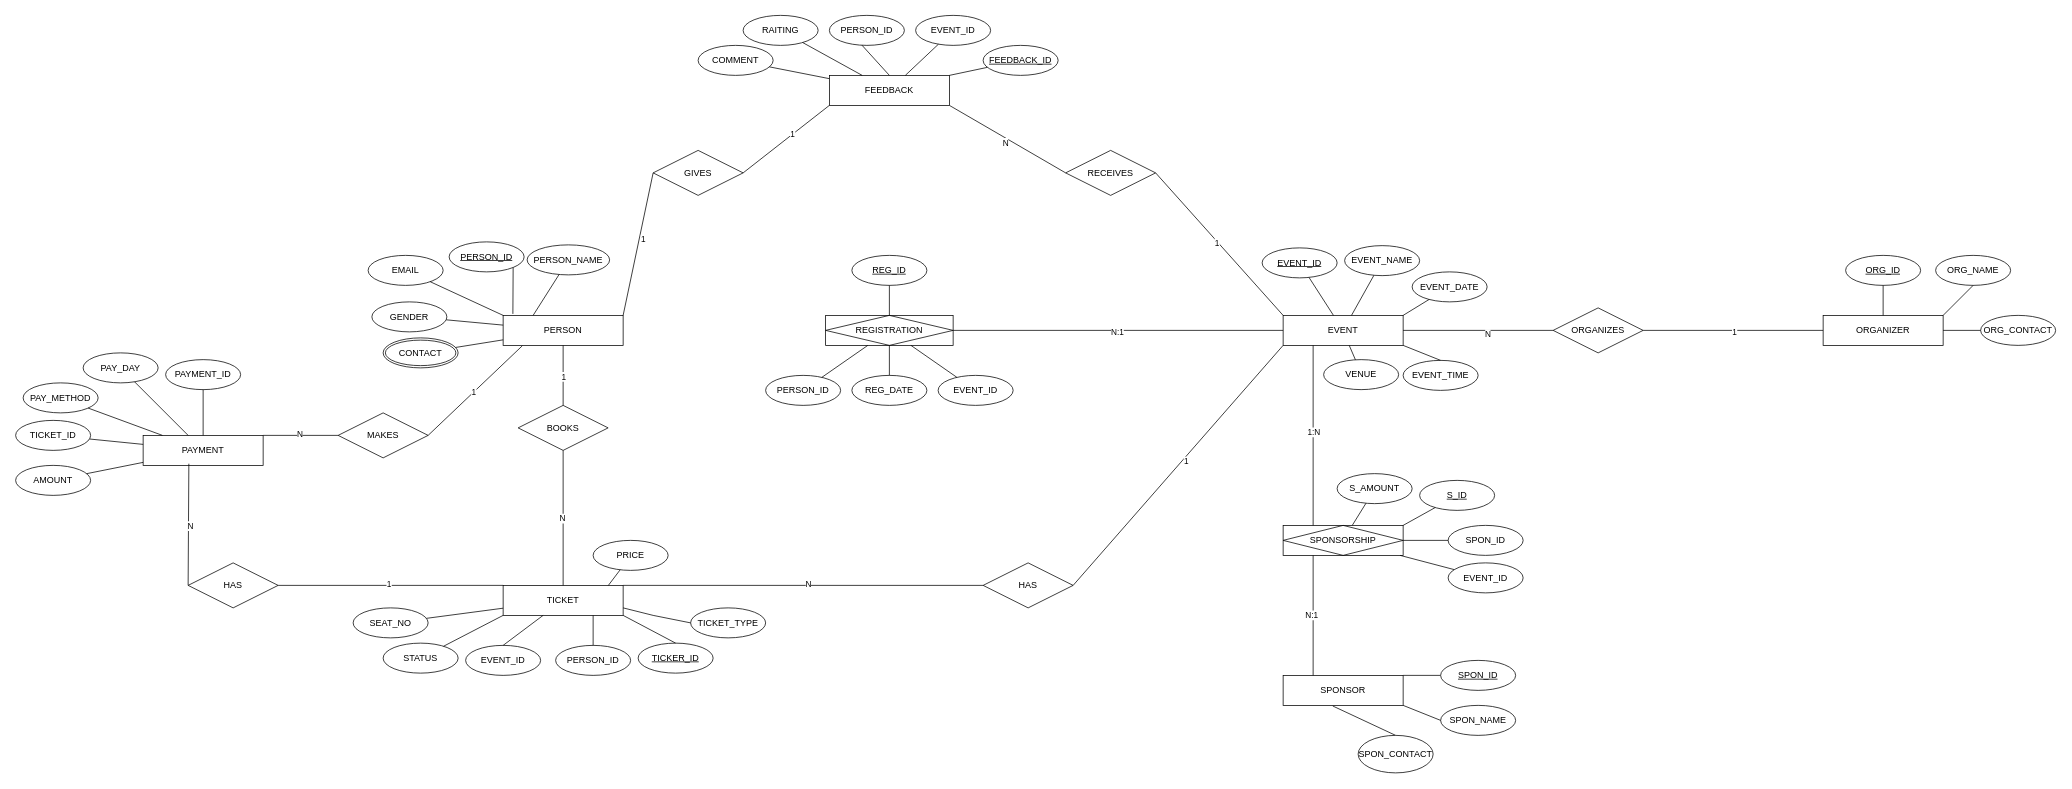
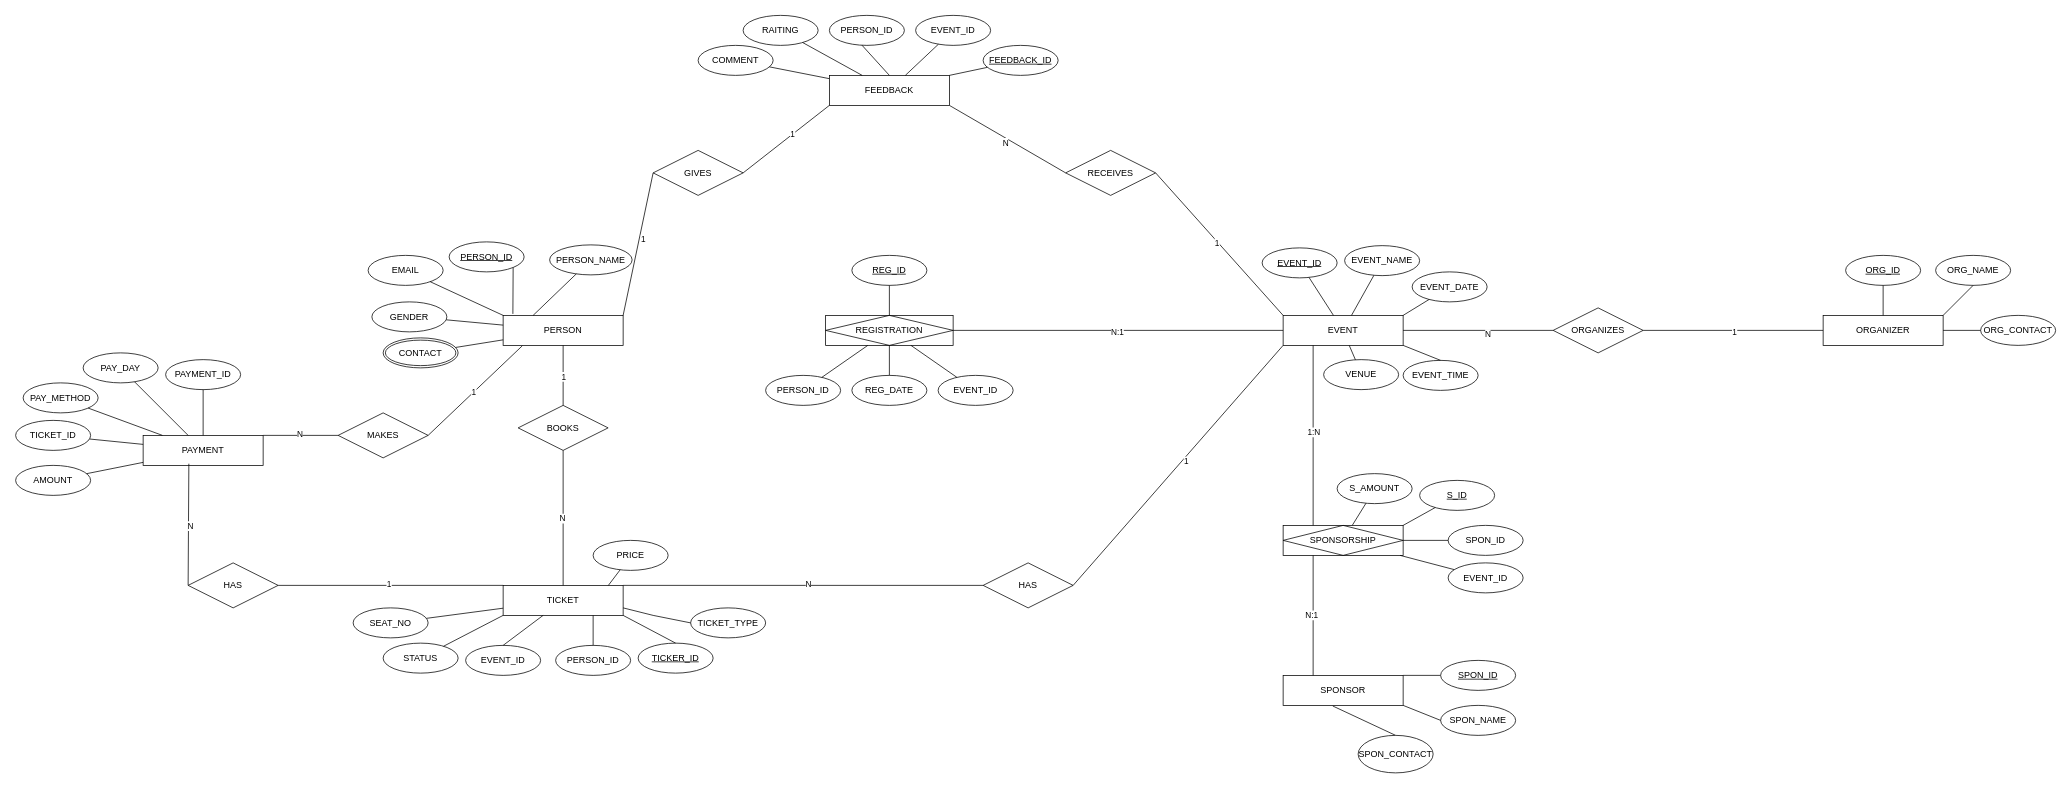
- <mxCell id="9" value="PERSON_NAME" style="ellipse;whiteSpace=wrap;html=1;align=center;" parent="1" vertex="1"><mxGeometry x="702" y="326" width="110" height="40" as="geometry" /></mxCell>
+ <mxCell id="9" value="PERSON_NAME" style="ellipse;whiteSpace=wrap;html=1;align=center;" parent="1" vertex="1"><mxGeometry x="732" y="326" width="110" height="40" as="geometry" /></mxCell>
